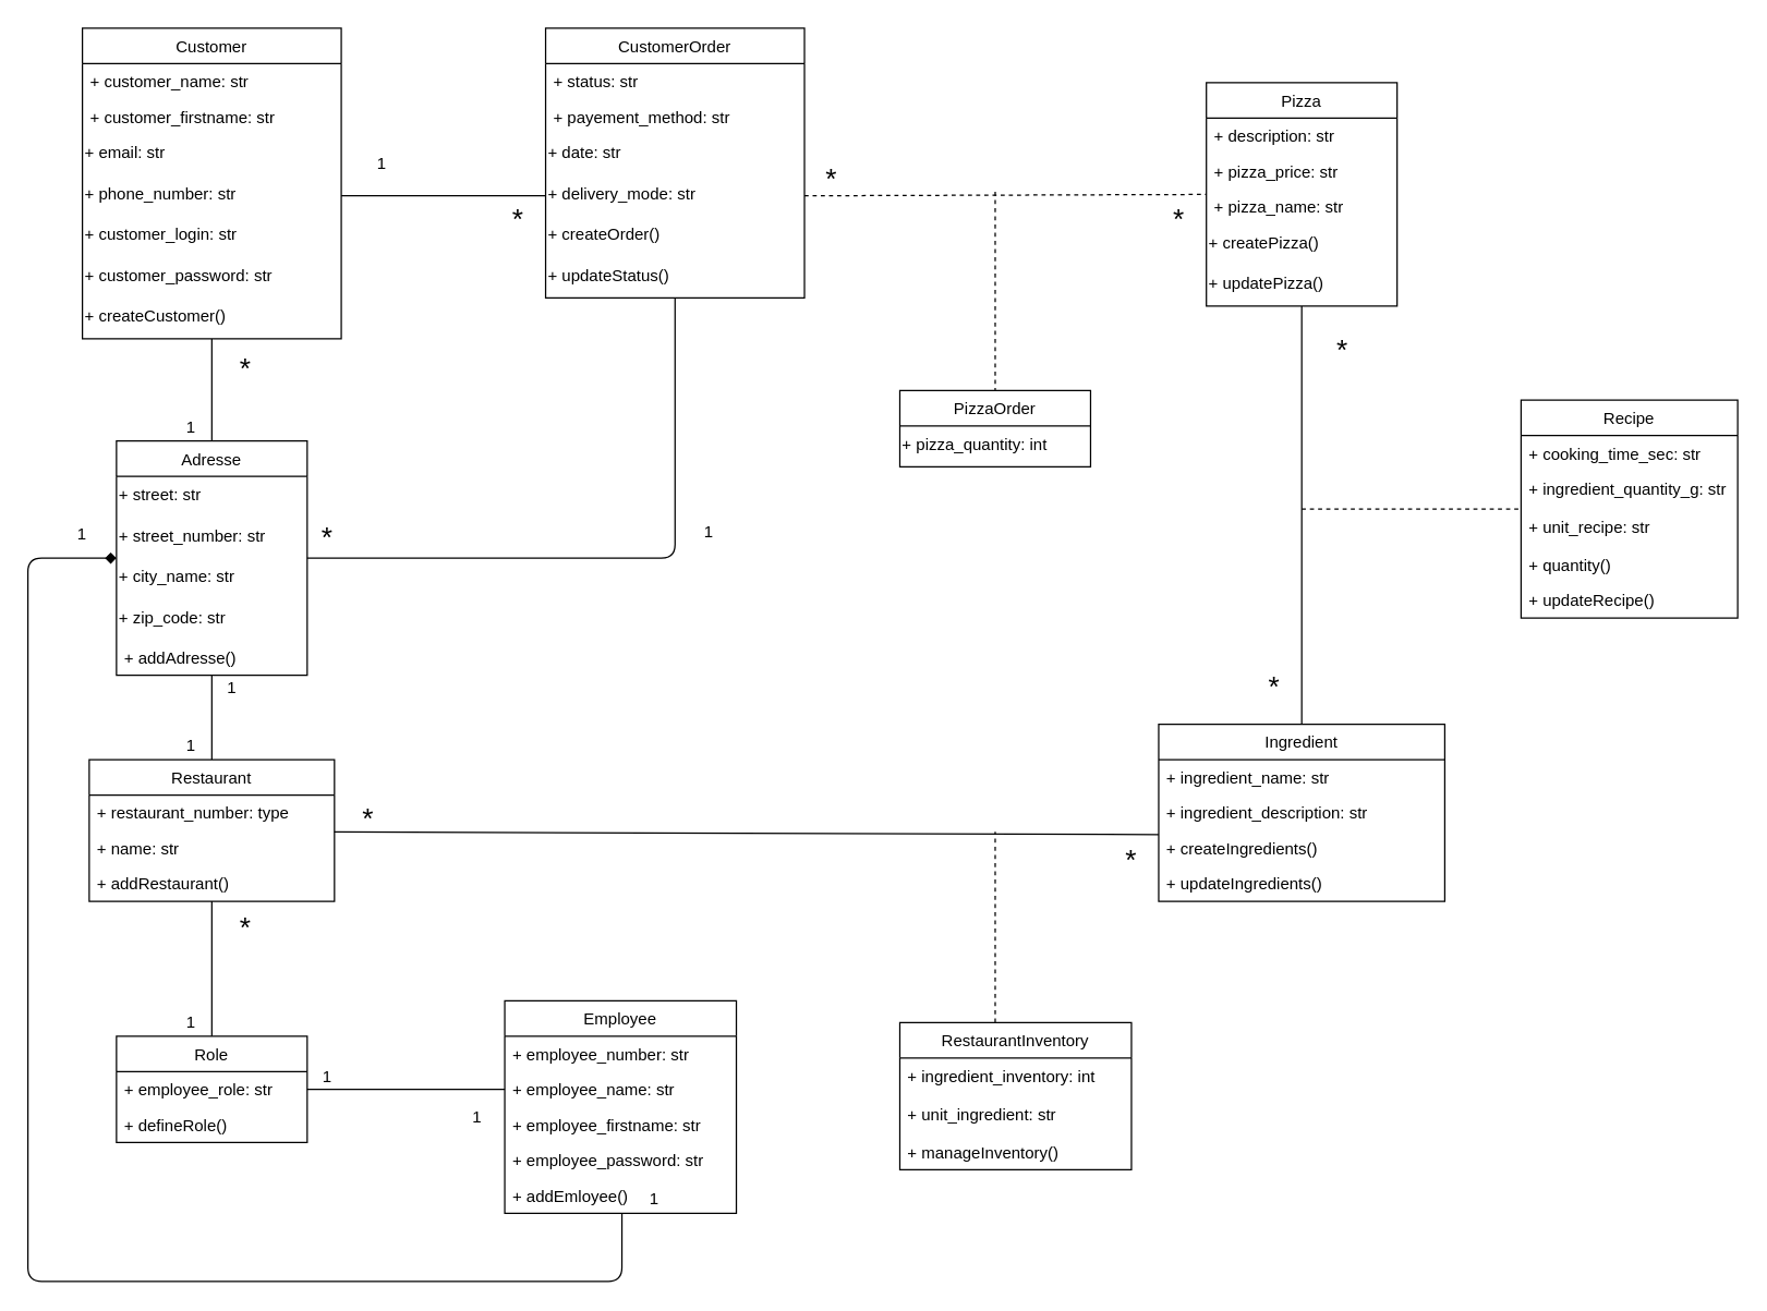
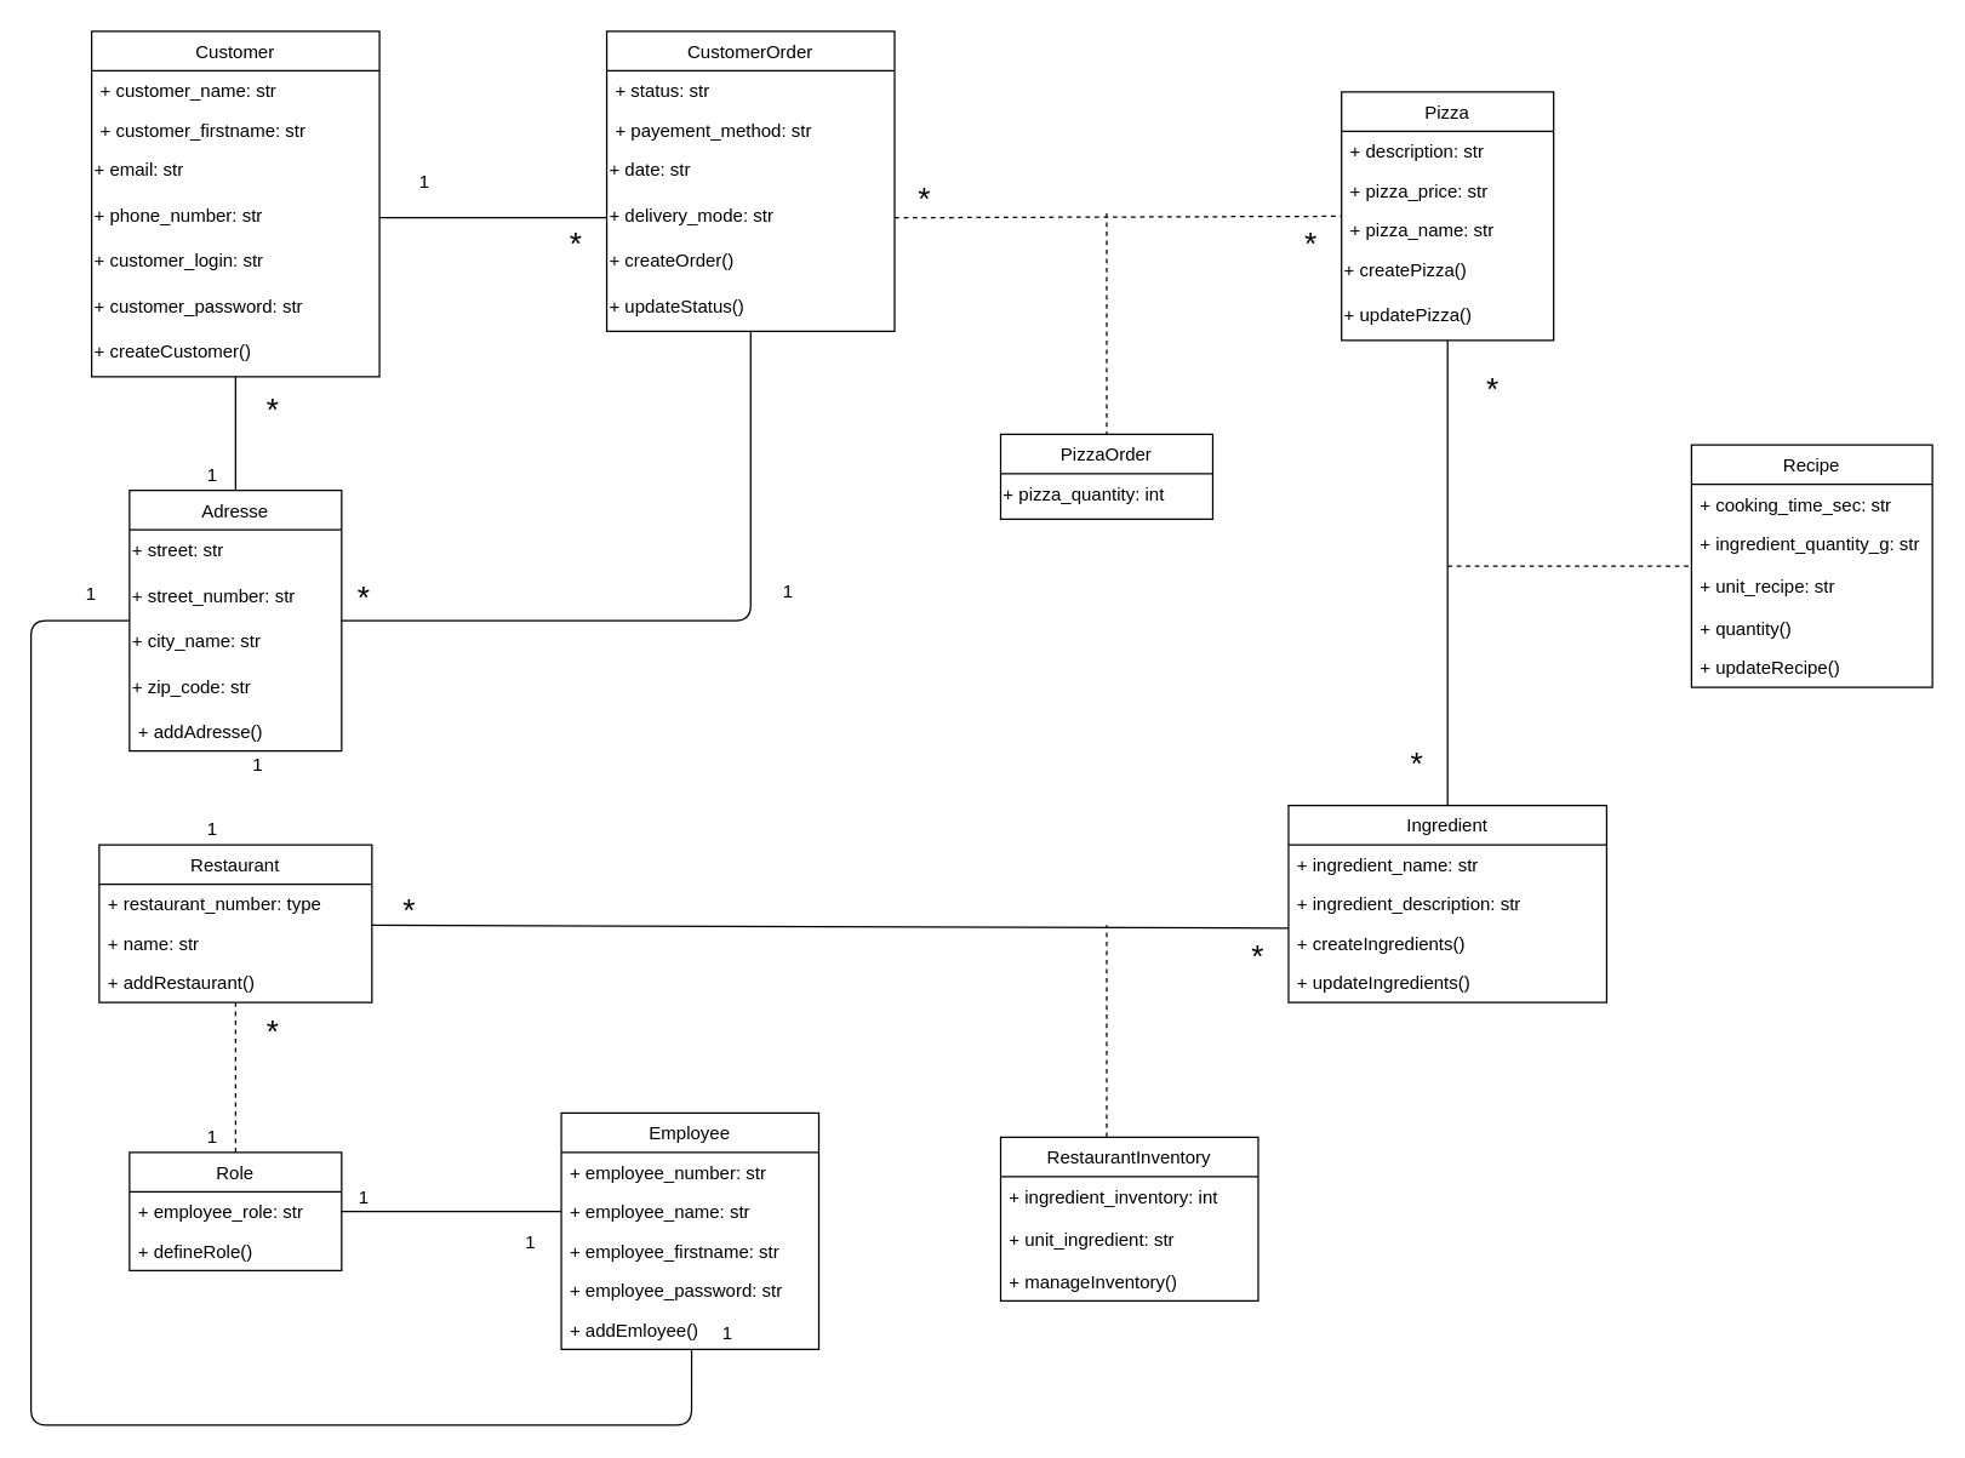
- <mxCell id="62" value="" style="endArrow=diamond;html=1;exitX=0.506;exitY=1;exitDx=0;exitDy=0;exitPerimeter=0;entryX=0;entryY=0.5;entryDx=0;entryDy=0;" parent="1" source="50" target="51" edge="1"><mxGeometry width="50" height="50" relative="1" as="geometry"><mxPoint x="440" y="890" as="sourcePoint" /><mxPoint x="-60" y="410" as="targetPoint" /><Array as="points"><mxPoint x="456" y="940" /><mxPoint x="20" y="940" /><mxPoint x="20" y="409" /></Array></mxGeometry></mxCell>
+ <mxCell id="62" value="" style="endArrow=none;html=1;exitX=0.506;exitY=1;exitDx=0;exitDy=0;exitPerimeter=0;entryX=0;entryY=0.5;entryDx=0;entryDy=0;" parent="1" source="50" target="51" edge="1"><mxGeometry width="50" height="50" relative="1" as="geometry"><mxPoint x="440" y="890" as="sourcePoint" /><mxPoint x="-60" y="410" as="targetPoint" /><Array as="points"><mxPoint x="456" y="940" /><mxPoint x="20" y="940" /><mxPoint x="20" y="409" /></Array></mxGeometry></mxCell>
- <mxCell id="57" value="" style="endArrow=none;html=1;exitX=0.5;exitY=0;exitDx=0;exitDy=0;entryX=0.5;entryY=1;entryDx=0;entryDy=0;" parent="1" source="41" target="51" edge="1"><mxGeometry width="50" height="50" relative="1" as="geometry"><mxPoint x="580" y="580" as="sourcePoint" /><mxPoint x="630" y="530" as="targetPoint" /></mxGeometry></mxCell>
- <mxCell id="59" value="" style="endArrow=none;html=1;exitX=0.5;exitY=0;exitDx=0;exitDy=0;" parent="1" source="38" target="41" edge="1"><mxGeometry width="50" height="50" relative="1" as="geometry"><mxPoint x="580" y="520" as="sourcePoint" /><mxPoint x="630" y="470" as="targetPoint" /></mxGeometry></mxCell>
+ <mxCell id="59" value="" style="endArrow=none;html=1;exitX=0.5;exitY=0;exitDx=0;exitDy=0;dashed=1;" parent="1" source="38" target="41" edge="1"><mxGeometry width="50" height="50" relative="1" as="geometry"><mxPoint x="580" y="520" as="sourcePoint" /><mxPoint x="630" y="470" as="targetPoint" /></mxGeometry></mxCell>
